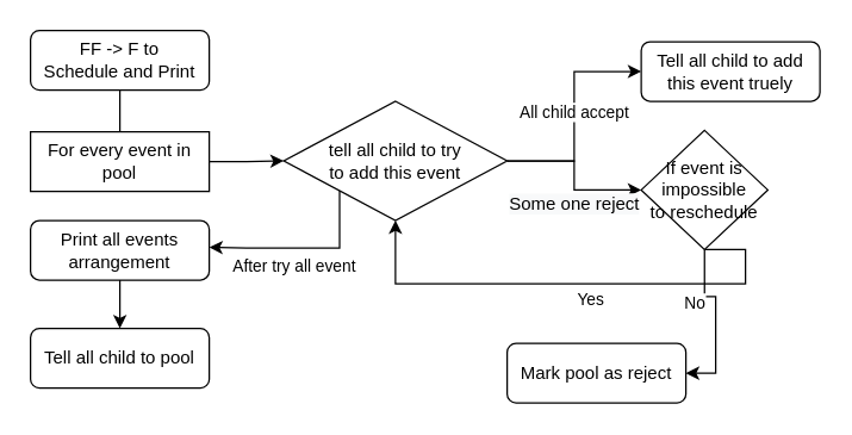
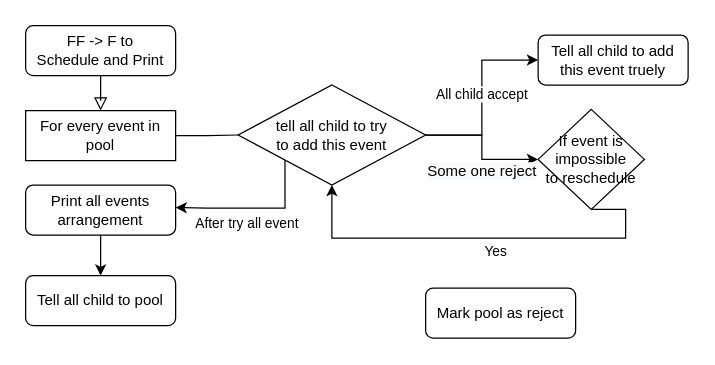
- <mxCell id="2" value="" style="rounded=0;html=1;jettySize=auto;orthogonalLoop=1;fontSize=11;endArrow=none;endFill=0;endSize=8;strokeWidth=1;shadow=0;labelBackgroundColor=none;edgeStyle=orthogonalEdgeStyle;entryX=0.5;entryY=0;entryDx=0;entryDy=0;" parent="1" source="3" target="18" edge="1"><mxGeometry relative="1" as="geometry"><mxPoint x="80" y="75" as="targetPoint" /></mxGeometry></mxCell>
+ <mxCell id="2" value="" style="rounded=0;html=1;jettySize=auto;orthogonalLoop=1;fontSize=11;endArrow=block;endFill=0;endSize=8;strokeWidth=1;shadow=0;labelBackgroundColor=none;edgeStyle=orthogonalEdgeStyle;entryX=0.5;entryY=0;entryDx=0;entryDy=0;" parent="1" source="3" target="18" edge="1"><mxGeometry relative="1" as="geometry"><mxPoint x="80" y="75" as="targetPoint" /></mxGeometry></mxCell>
- <mxCell id="17" style="edgeStyle=orthogonalEdgeStyle;rounded=0;orthogonalLoop=1;jettySize=auto;html=1;exitX=1;exitY=0.5;exitDx=0;exitDy=0;entryX=0;entryY=0.5;entryDx=0;entryDy=0;" parent="1" source="18" target="9" edge="1"><mxGeometry relative="1" as="geometry" /></mxCell>
+ <mxCell id="17" style="edgeStyle=orthogonalEdgeStyle;rounded=0;orthogonalLoop=1;jettySize=auto;html=1;exitX=1;exitY=0.5;exitDx=0;exitDy=0;entryX=0;entryY=0.5;entryDx=0;entryDy=0;endArrow=none;" parent="1" source="18" target="9" edge="1"><mxGeometry relative="1" as="geometry" /></mxCell>
- <mxCell id="14" style="edgeStyle=orthogonalEdgeStyle;rounded=0;orthogonalLoop=1;jettySize=auto;html=1;exitX=0.5;exitY=1;exitDx=0;exitDy=0;entryX=1;entryY=0.5;entryDx=0;entryDy=0;" parent="1" source="16" target="13" edge="1"><mxGeometry relative="1" as="geometry" /></mxCell>
- <mxCell id="15" value="No" style="edgeLabel;html=1;align=center;verticalAlign=middle;resizable=0;points=[];" parent="14" vertex="1" connectable="0"><mxGeometry x="-0.416" y="-2" relative="1" as="geometry"><mxPoint x="-8" y="2" as="offset" /></mxGeometry></mxCell>
